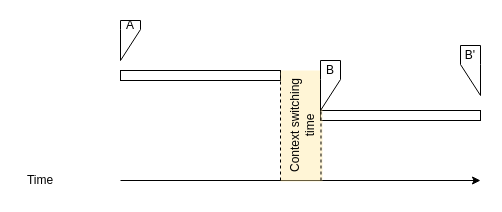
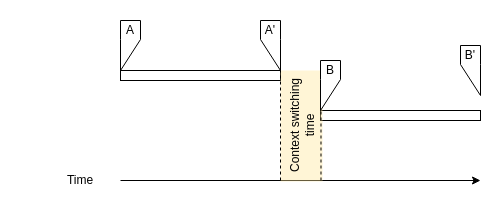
- <mxCell id="10" value="A" style="shape=callout;whiteSpace=wrap;html=1;perimeter=calloutPerimeter;size=31;position=0;position2=0;" parent="1" vertex="1"><mxGeometry x="120" y="20" width="20" height="40" as="geometry" /></mxCell>
+ <mxCell id="10" value="A" style="shape=callout;whiteSpace=wrap;html=1;perimeter=calloutPerimeter;size=31;position=0;position2=0;" parent="1" vertex="1"><mxGeometry x="120" y="20" width="20" height="50" as="geometry" /></mxCell>
+ <mxCell id="11" value="A'" style="shape=callout;whiteSpace=wrap;html=1;perimeter=calloutPerimeter;size=31;position=0;position2=1;" parent="1" vertex="1"><mxGeometry x="260" y="20" width="20" height="50" as="geometry" /></mxCell>
- <mxCell id="9" value="&lt;div&gt;Time&lt;/div&gt;" style="text;html=1;strokeColor=none;fillColor=none;align=center;verticalAlign=middle;whiteSpace=wrap;rounded=0;opacity=50;" parent="1" vertex="1"><mxGeometry x="20" y="170" width="40" height="20" as="geometry" /></mxCell>
+ <mxCell id="9" value="&lt;div&gt;Time&lt;/div&gt;" style="text;html=1;strokeColor=none;fillColor=none;align=center;verticalAlign=middle;whiteSpace=wrap;rounded=0;opacity=50;" parent="1" vertex="1"><mxGeometry x="60" y="170" width="40" height="20" as="geometry" /></mxCell>
